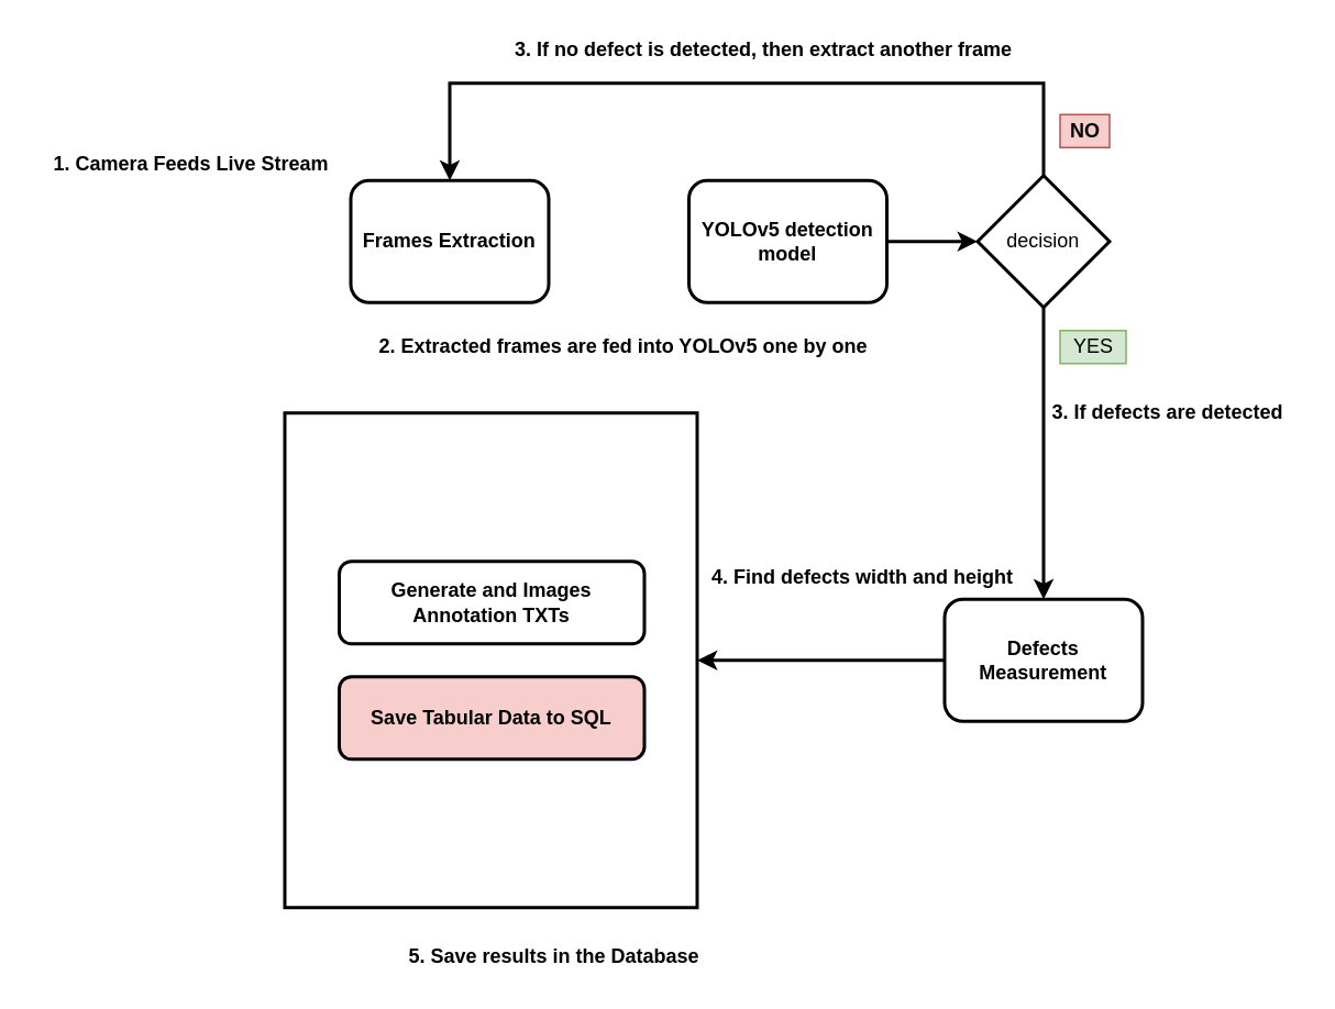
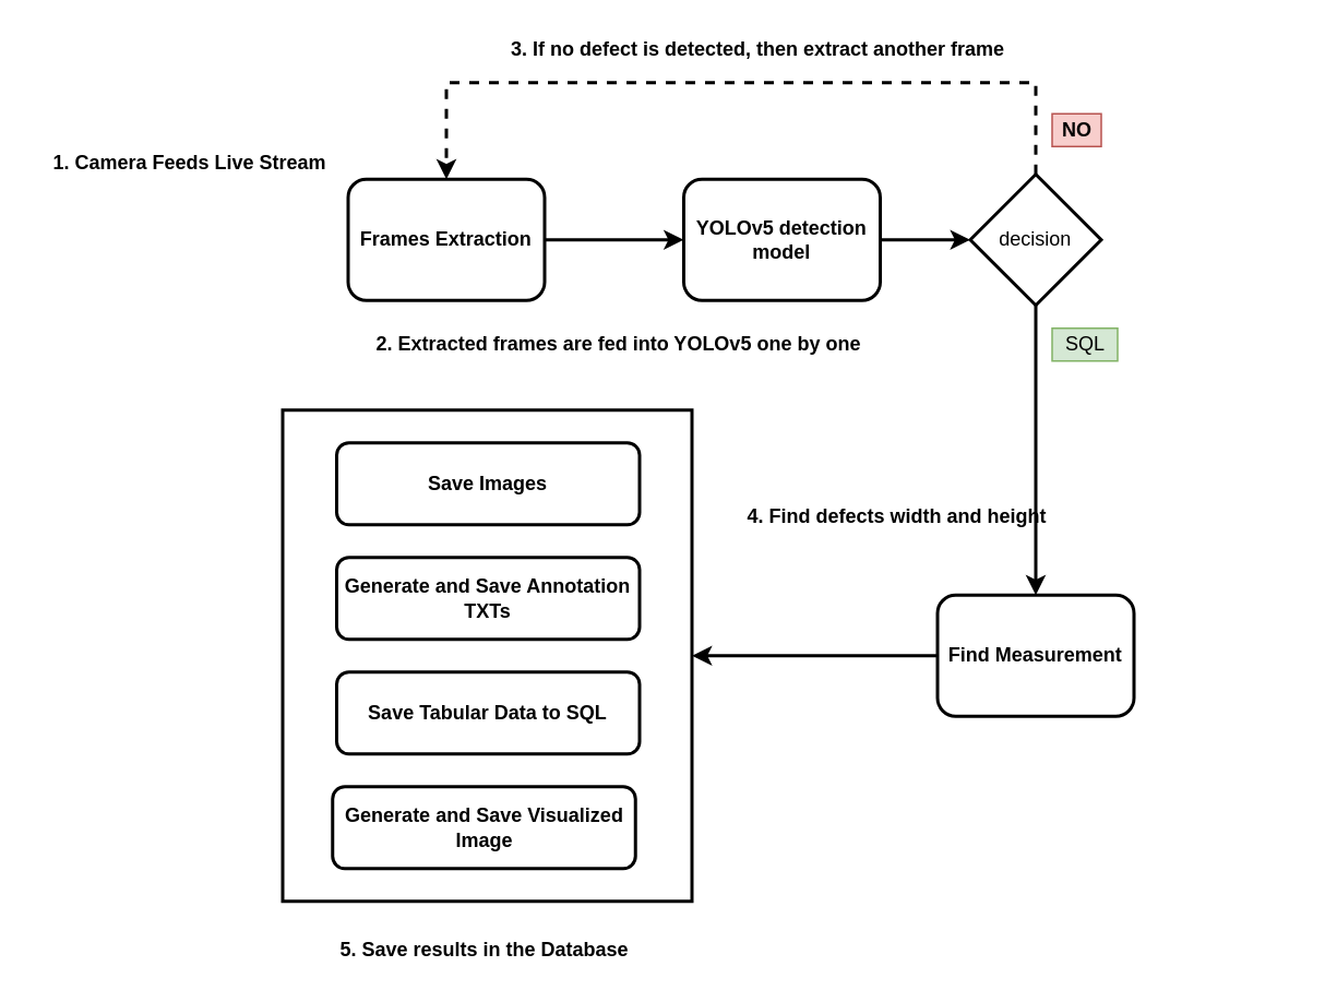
- <mxCell id="14" style="edgeStyle=orthogonalEdgeStyle;rounded=0;jumpSize=6;orthogonalLoop=1;jettySize=auto;html=1;entryX=0.5;entryY=0;entryDx=0;entryDy=0;strokeWidth=2;" edge="1" parent="1" source="15" target="3"><mxGeometry relative="1" as="geometry"><Array as="points"><mxPoint x="632" y="50" /><mxPoint x="272" y="50" /></Array></mxGeometry></mxCell>
+ <mxCell id="14" style="edgeStyle=orthogonalEdgeStyle;rounded=0;jumpSize=6;orthogonalLoop=1;jettySize=auto;html=1;entryX=0.5;entryY=0;entryDx=0;entryDy=0;strokeWidth=2;dashed=1;" edge="1" parent="1" source="15" target="3"><mxGeometry relative="1" as="geometry"><Array as="points"><mxPoint x="632" y="50" /><mxPoint x="272" y="50" /></Array></mxGeometry></mxCell>
+ <mxCell id="2" value="" style="edgeStyle=orthogonalEdgeStyle;rounded=0;jumpSize=6;orthogonalLoop=1;jettySize=auto;html=1;strokeWidth=2;" edge="1" parent="1" source="3" target="5"><mxGeometry relative="1" as="geometry" /></mxCell>
- <mxCell id="23" value="YES" style="text;html=1;align=center;verticalAlign=middle;resizable=0;points=[];autosize=1;strokeColor=#82b366;fillColor=#d5e8d4;" vertex="1" parent="1"><mxGeometry x="642" y="200" width="40" height="20" as="geometry" /></mxCell>
+ <mxCell id="23" value="SQL" style="text;html=1;align=center;verticalAlign=middle;resizable=0;points=[];autosize=1;strokeColor=#82b366;fillColor=#d5e8d4;" vertex="1" parent="1"><mxGeometry x="642" y="200" width="40" height="20" as="geometry" /></mxCell>
- <mxCell id="19" value="3. If defects are detected" style="text;html=1;align=center;verticalAlign=middle;resizable=0;points=[];autosize=1;strokeColor=none;fillColor=none;strokeWidth=1;spacing=2;fontStyle=1" vertex="1" parent="1"><mxGeometry x="627" y="240" width="160" height="20" as="geometry" /></mxCell>
+ <mxCell id="9" value="&lt;b&gt;Save Images&lt;/b&gt;" style="rounded=1;whiteSpace=wrap;html=1;strokeWidth=2;" vertex="1" parent="1"><mxGeometry x="205" y="270" width="185" height="50" as="geometry" /></mxCell>
- <mxCell id="20" value="4. Find defects width and height" style="text;html=1;align=center;verticalAlign=middle;resizable=0;points=[];autosize=1;strokeColor=none;fillColor=none;strokeWidth=1;spacing=2;fontStyle=1" vertex="1" parent="1"><mxGeometry x="422" y="340" width="200" height="20" as="geometry" /></mxCell>
+ <mxCell id="20" value="4. Find defects width and height" style="text;html=1;align=center;verticalAlign=middle;resizable=0;points=[];autosize=1;strokeColor=none;fillColor=none;strokeWidth=1;spacing=2;fontStyle=1" vertex="1" parent="1"><mxGeometry x="447" y="305" width="200" height="20" as="geometry" /></mxCell>
- <mxCell id="10" value="&lt;b&gt;Generate and Images Annotation TXTs&lt;/b&gt;" style="rounded=1;whiteSpace=wrap;html=1;strokeWidth=2;" vertex="1" parent="1"><mxGeometry x="205" y="340" width="185" height="50" as="geometry" /></mxCell>
+ <mxCell id="10" value="&lt;b&gt;Generate and Save Annotation TXTs&lt;/b&gt;" style="rounded=1;whiteSpace=wrap;html=1;strokeWidth=2;" vertex="1" parent="1"><mxGeometry x="205" y="340" width="185" height="50" as="geometry" /></mxCell>
- <mxCell id="7" value="&lt;b&gt;Defects Measurement&lt;/b&gt;" style="rounded=1;whiteSpace=wrap;html=1;strokeWidth=2;" vertex="1" parent="1"><mxGeometry x="572" y="363" width="120" height="74" as="geometry" /></mxCell>
+ <mxCell id="7" value="&lt;b&gt;Find Measurement&lt;/b&gt;" style="rounded=1;whiteSpace=wrap;html=1;strokeWidth=2;" vertex="1" parent="1"><mxGeometry x="572" y="363" width="120" height="74" as="geometry" /></mxCell>
- <mxCell id="11" value="&lt;b&gt;Save Tabular Data to SQL&lt;/b&gt;" style="rounded=1;whiteSpace=wrap;html=1;strokeWidth=2;fillColor=#f8cecc;" vertex="1" parent="1"><mxGeometry x="205" y="410" width="185" height="50" as="geometry" /></mxCell>
+ <mxCell id="11" value="&lt;b&gt;Save Tabular Data to SQL&lt;/b&gt;" style="rounded=1;whiteSpace=wrap;html=1;strokeWidth=2;" vertex="1" parent="1"><mxGeometry x="205" y="410" width="185" height="50" as="geometry" /></mxCell>
+ <mxCell id="12" value="&lt;b&gt;Generate and Save Visualized Image&lt;/b&gt;" style="rounded=1;whiteSpace=wrap;html=1;strokeWidth=2;" vertex="1" parent="1"><mxGeometry x="202.5" y="480" width="185" height="50" as="geometry" /></mxCell>
- <mxCell id="21" value="5. Save results in the Database" style="text;html=1;align=center;verticalAlign=middle;resizable=0;points=[];autosize=1;strokeColor=none;fillColor=none;strokeWidth=1;spacing=2;fontStyle=1" vertex="1" parent="1"><mxGeometry x="235" y="570" width="200" height="20" as="geometry" /></mxCell>
+ <mxCell id="21" value="5. Save results in the Database" style="text;html=1;align=center;verticalAlign=middle;resizable=0;points=[];autosize=1;strokeColor=none;fillColor=none;strokeWidth=1;spacing=2;fontStyle=1" vertex="1" parent="1"><mxGeometry x="195" y="570" width="200" height="20" as="geometry" /></mxCell>
